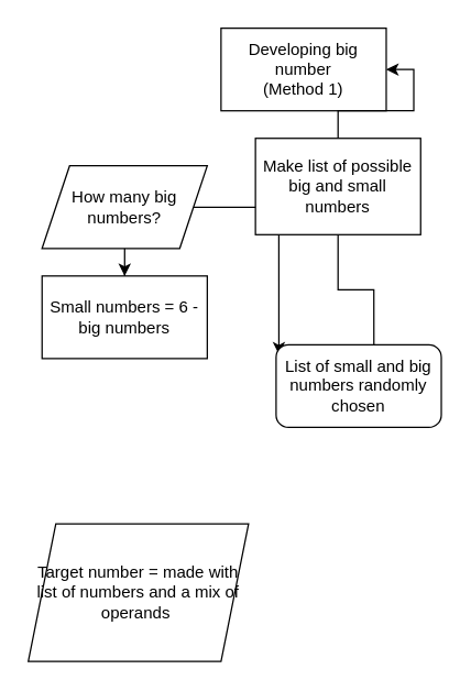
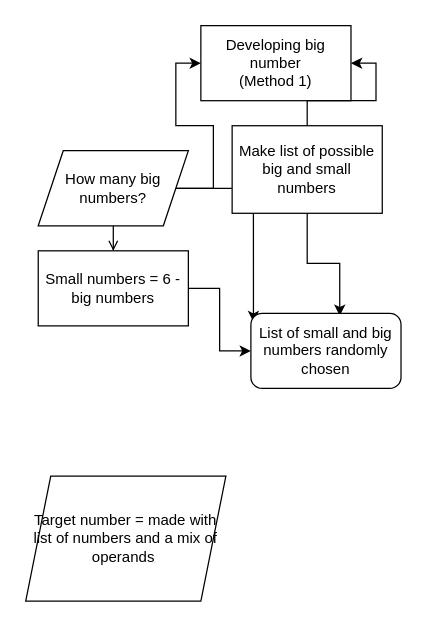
+ <mxCell id="4" style="edgeStyle=orthogonalEdgeStyle;rounded=0;orthogonalLoop=1;jettySize=auto;html=1;entryX=0;entryY=0.5;entryDx=0;entryDy=0;" edge="1" parent="1" source="6" target="2"><mxGeometry relative="1" as="geometry" /></mxCell>
- <mxCell id="3" value="" style="edgeStyle=orthogonalEdgeStyle;rounded=0;orthogonalLoop=1;jettySize=auto;html=1;" edge="1" parent="1" source="6" target="8"><mxGeometry relative="1" as="geometry" /></mxCell>
+ <mxCell id="3" value="" style="edgeStyle=orthogonalEdgeStyle;rounded=0;orthogonalLoop=1;jettySize=auto;html=1;endArrow=open;" edge="1" parent="1" source="6" target="8"><mxGeometry relative="1" as="geometry" /></mxCell>
- <mxCell id="10" style="edgeStyle=orthogonalEdgeStyle;rounded=0;orthogonalLoop=1;jettySize=auto;html=1;exitX=0.5;exitY=1;exitDx=0;exitDy=0;entryX=0.592;entryY=0.033;entryDx=0;entryDy=0;entryPerimeter=0;endArrow=none;" edge="1" parent="1" source="11" target="13"><mxGeometry relative="1" as="geometry" /></mxCell>
+ <mxCell id="10" style="edgeStyle=orthogonalEdgeStyle;rounded=0;orthogonalLoop=1;jettySize=auto;html=1;exitX=0.5;exitY=1;exitDx=0;exitDy=0;entryX=0.592;entryY=0.033;entryDx=0;entryDy=0;entryPerimeter=0;" edge="1" parent="1" source="11" target="13"><mxGeometry relative="1" as="geometry" /></mxCell>
+ <mxCell id="7" style="edgeStyle=orthogonalEdgeStyle;rounded=0;orthogonalLoop=1;jettySize=auto;html=1;entryX=0;entryY=0.5;entryDx=0;entryDy=0;" edge="1" parent="1" source="8" target="13"><mxGeometry relative="1" as="geometry" /></mxCell>
